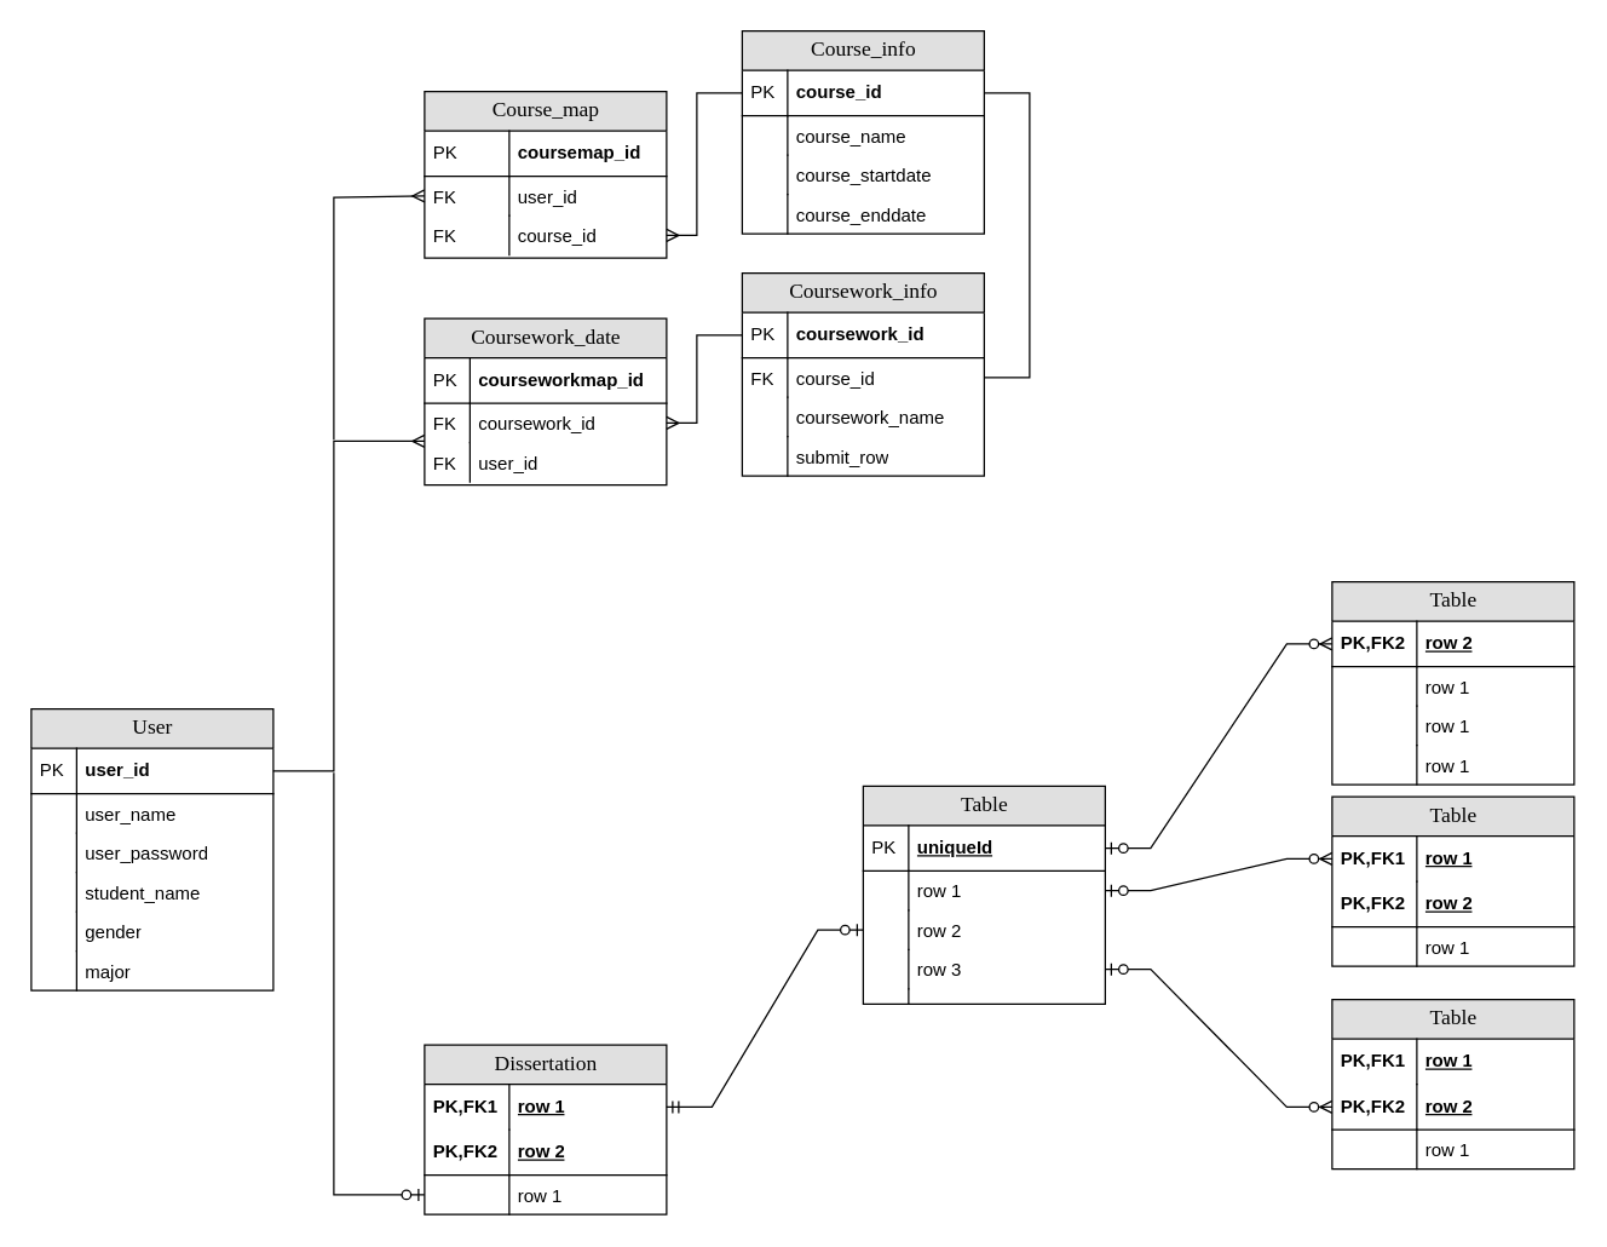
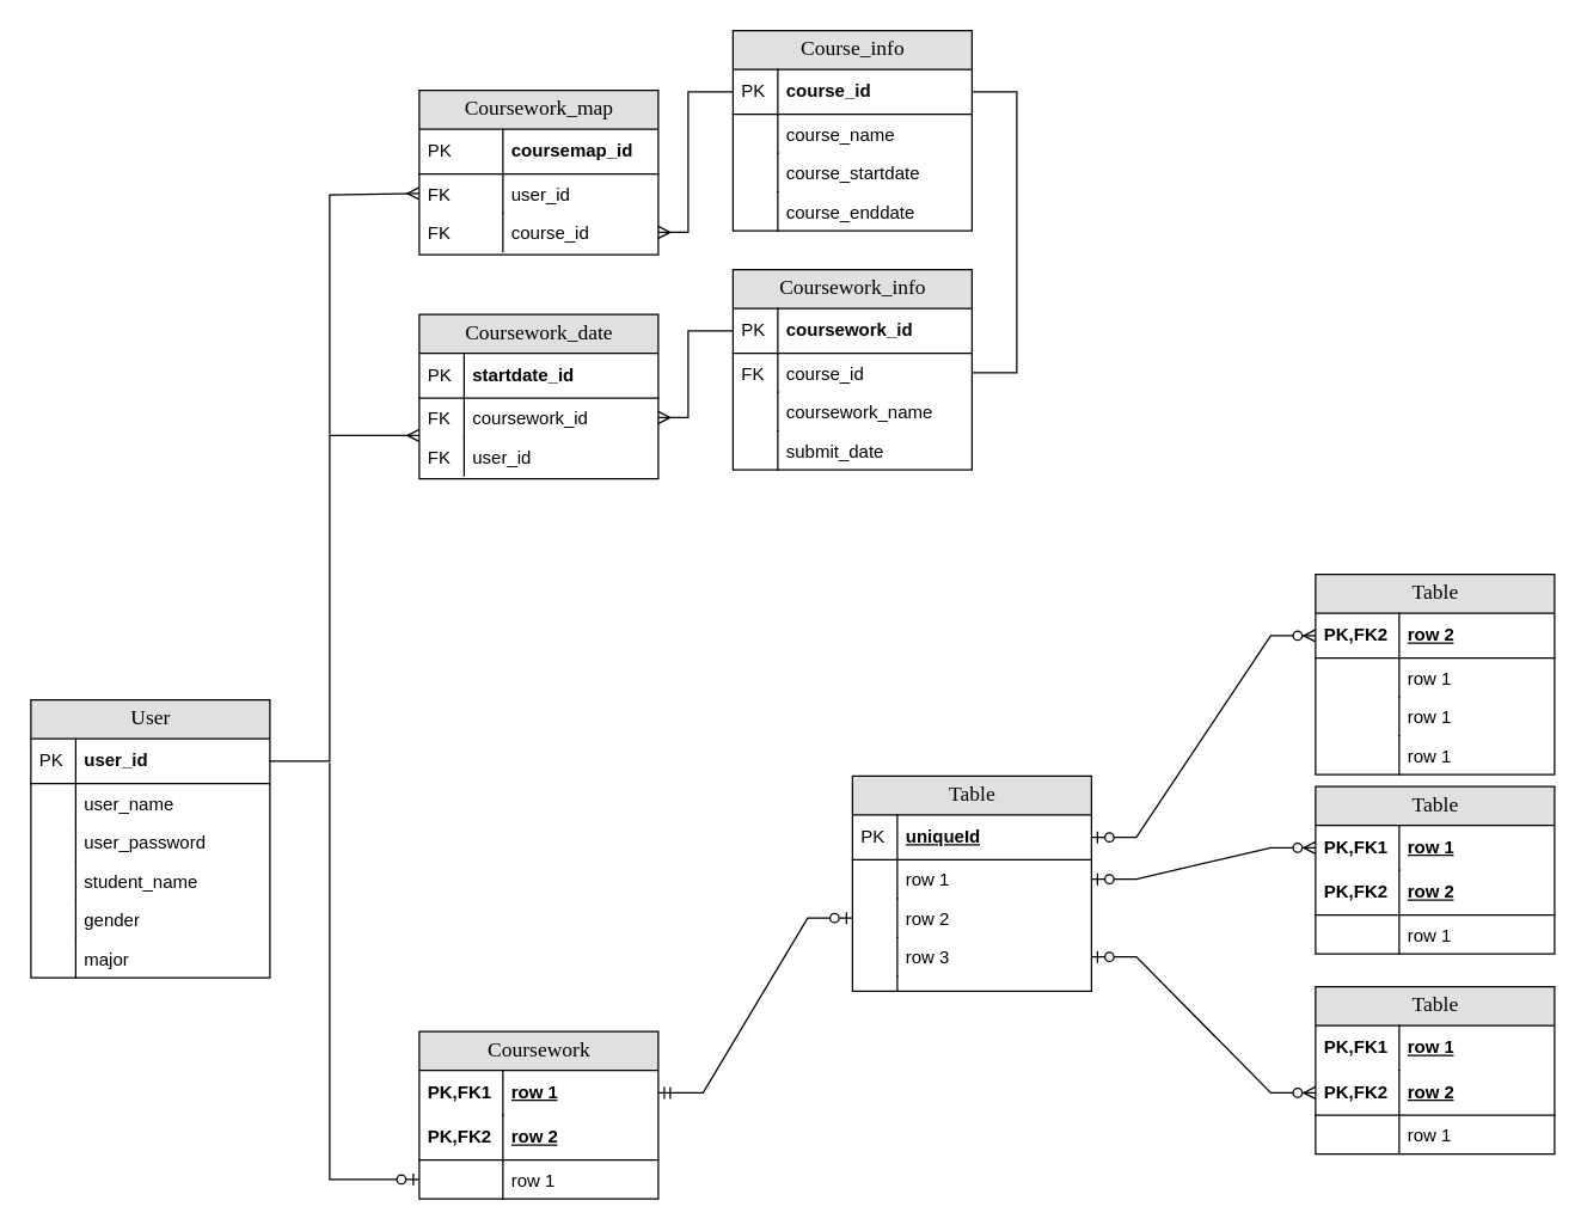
- <mxCell id="2" value="Course_map" style="swimlane;html=1;fontStyle=0;childLayout=stackLayout;horizontal=1;startSize=26;fillColor=#e0e0e0;horizontalStack=0;resizeParent=1;resizeLast=0;collapsible=1;marginBottom=0;swimlaneFillColor=#ffffff;align=center;rounded=0;shadow=0;comic=0;labelBackgroundColor=none;strokeWidth=1;fontFamily=Verdana;fontSize=14" vertex="1" parent="1"><mxGeometry x="280" y="60" width="160" height="110" as="geometry" /></mxCell>
+ <mxCell id="2" value="Coursework_map" style="swimlane;html=1;fontStyle=0;childLayout=stackLayout;horizontal=1;startSize=26;fillColor=#e0e0e0;horizontalStack=0;resizeParent=1;resizeLast=0;collapsible=1;marginBottom=0;swimlaneFillColor=#ffffff;align=center;rounded=0;shadow=0;comic=0;labelBackgroundColor=none;strokeWidth=1;fontFamily=Verdana;fontSize=14" vertex="1" parent="1"><mxGeometry x="280" y="60" width="160" height="110" as="geometry" /></mxCell>
- <mxCell id="10" value="courseworkmap_id" style="shape=partialRectangle;top=0;left=0;right=0;bottom=1;html=1;align=left;verticalAlign=middle;fillColor=none;spacingLeft=34;spacingRight=4;whiteSpace=wrap;overflow=hidden;rotatable=0;points=[[0,0.5],[1,0.5]];portConstraint=eastwest;dropTarget=0;fontStyle=1;" vertex="1" parent="9"><mxGeometry y="26" width="160" height="30" as="geometry" /></mxCell>
+ <mxCell id="10" value="startdate_id" style="shape=partialRectangle;top=0;left=0;right=0;bottom=1;html=1;align=left;verticalAlign=middle;fillColor=none;spacingLeft=34;spacingRight=4;whiteSpace=wrap;overflow=hidden;rotatable=0;points=[[0,0.5],[1,0.5]];portConstraint=eastwest;dropTarget=0;fontStyle=1;" vertex="1" parent="9"><mxGeometry y="26" width="160" height="30" as="geometry" /></mxCell>
- <mxCell id="95" value="submit_row" style="shape=partialRectangle;top=0;left=0;right=0;bottom=0;html=1;align=left;verticalAlign=top;fillColor=none;spacingLeft=34;spacingRight=4;whiteSpace=wrap;overflow=hidden;rotatable=0;points=[[0,0.5],[1,0.5]];portConstraint=eastwest;dropTarget=0;" vertex="1" parent="88"><mxGeometry y="108" width="160" height="26" as="geometry" /></mxCell>
+ <mxCell id="95" value="submit_date" style="shape=partialRectangle;top=0;left=0;right=0;bottom=0;html=1;align=left;verticalAlign=top;fillColor=none;spacingLeft=34;spacingRight=4;whiteSpace=wrap;overflow=hidden;rotatable=0;points=[[0,0.5],[1,0.5]];portConstraint=eastwest;dropTarget=0;" vertex="1" parent="88"><mxGeometry y="108" width="160" height="26" as="geometry" /></mxCell>
- <mxCell id="36" value="Dissertation" style="swimlane;html=1;fontStyle=0;childLayout=stackLayout;horizontal=1;startSize=26;fillColor=#e0e0e0;horizontalStack=0;resizeParent=1;resizeLast=0;collapsible=1;marginBottom=0;swimlaneFillColor=#ffffff;align=center;rounded=0;shadow=0;comic=0;labelBackgroundColor=none;strokeWidth=1;fontFamily=Verdana;fontSize=14" vertex="1" parent="1"><mxGeometry x="280" y="690" width="160" height="112" as="geometry" /></mxCell>
+ <mxCell id="36" value="Coursework" style="swimlane;html=1;fontStyle=0;childLayout=stackLayout;horizontal=1;startSize=26;fillColor=#e0e0e0;horizontalStack=0;resizeParent=1;resizeLast=0;collapsible=1;marginBottom=0;swimlaneFillColor=#ffffff;align=center;rounded=0;shadow=0;comic=0;labelBackgroundColor=none;strokeWidth=1;fontFamily=Verdana;fontSize=14" vertex="1" parent="1"><mxGeometry x="280" y="690" width="160" height="112" as="geometry" /></mxCell>
